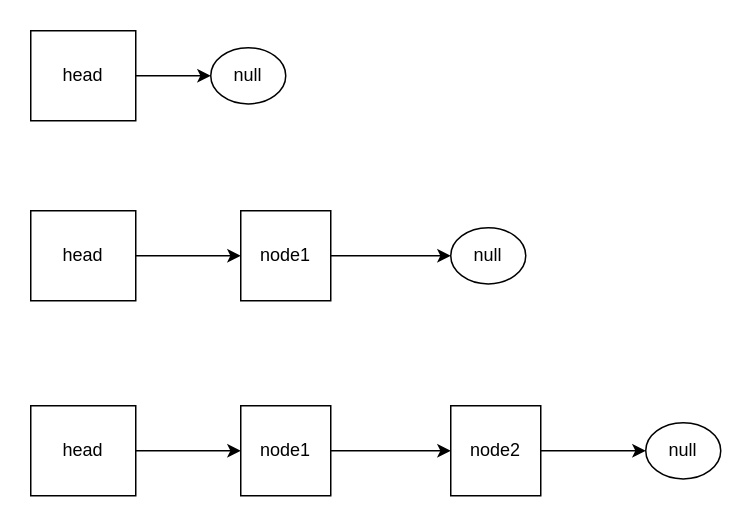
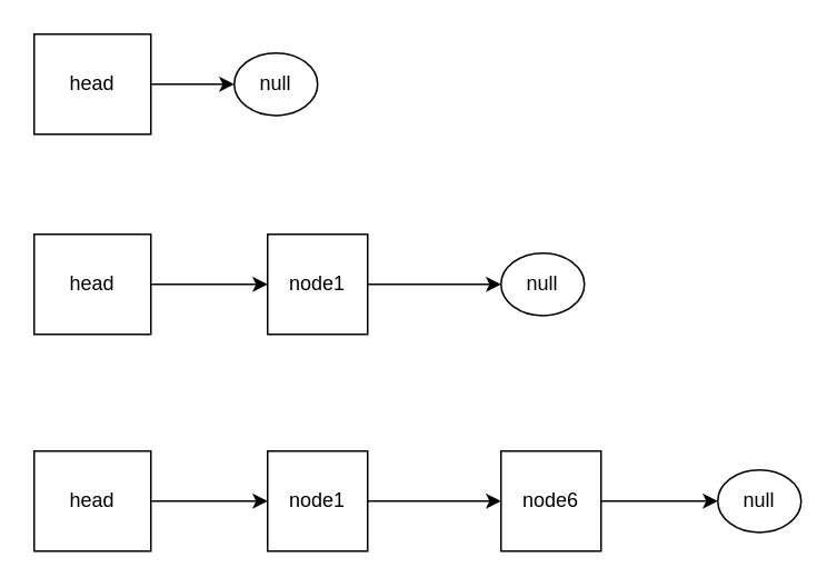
- <mxCell id="9" value="node2" style="rounded=0;whiteSpace=wrap;html=1;" parent="1" vertex="1"><mxGeometry x="300" y="270" width="60" height="60" as="geometry" /></mxCell>
+ <mxCell id="9" value="node6" style="rounded=0;whiteSpace=wrap;html=1;" parent="1" vertex="1"><mxGeometry x="300" y="270" width="60" height="60" as="geometry" /></mxCell>
